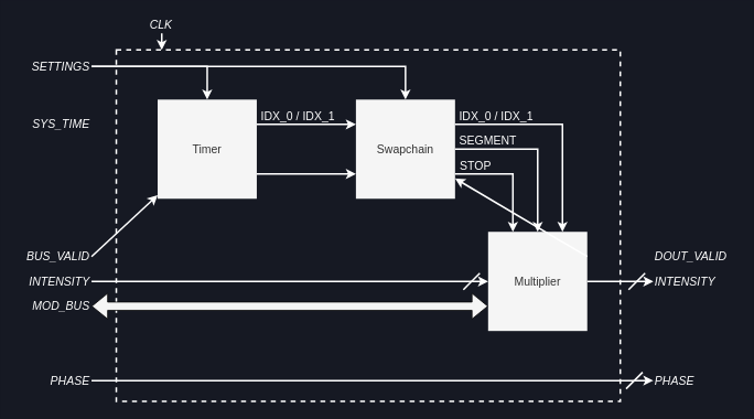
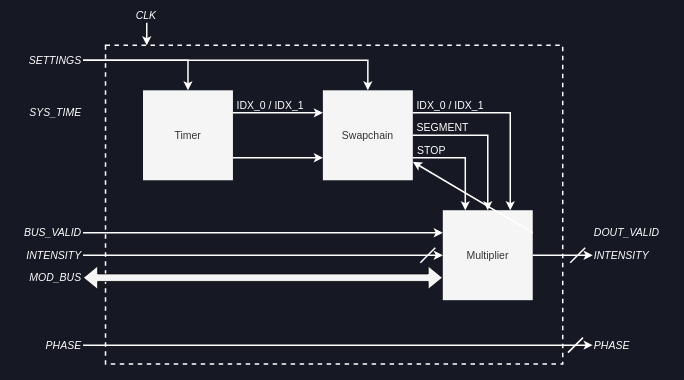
- <mxCell id="36" value="&lt;i style=&quot;font-size: 14px;&quot;&gt;CLK&lt;/i&gt;" style="text;html=1;strokeColor=none;fillColor=none;align=right;verticalAlign=middle;whiteSpace=wrap;rounded=0;labelBackgroundColor=none;fontSize=14;fontColor=#FFFFFF;" parent="1" vertex="1"><mxGeometry x="180" y="20" width="30" height="20" as="geometry" /></mxCell>
+ <mxCell id="36" value="&lt;i style=&quot;font-size: 14px;&quot;&gt;CLK&lt;/i&gt;" style="text;html=1;strokeColor=none;fillColor=none;align=right;verticalAlign=middle;whiteSpace=wrap;rounded=0;labelBackgroundColor=none;fontSize=14;fontColor=#FFFFFF;" parent="1" vertex="1"><mxGeometry x="180" y="10" width="30" height="20" as="geometry" /></mxCell>
- <mxCell id="22" style="edgeStyle=none;rounded=0;html=1;exitX=1;exitY=0.5;exitDx=0;exitDy=0;fontColor=#333333;strokeColor=#FFFFFF;strokeWidth=2;" parent="1" source="20" target="3" edge="1"><mxGeometry relative="1" as="geometry"><mxPoint x="130" y="310" as="sourcePoint" /><mxPoint x="190" y="310" as="targetPoint" /></mxGeometry></mxCell>
+ <mxCell id="22" style="edgeStyle=none;rounded=0;html=1;exitX=1;exitY=0.5;exitDx=0;exitDy=0;fontColor=#333333;strokeColor=#FFFFFF;strokeWidth=2;entryX=0;entryY=0.25;entryDx=0;entryDy=0;" parent="1" source="20" target="5" edge="1"><mxGeometry relative="1" as="geometry"><mxPoint x="130" y="310" as="sourcePoint" /><mxPoint x="190" y="310" as="targetPoint" /></mxGeometry></mxCell>
